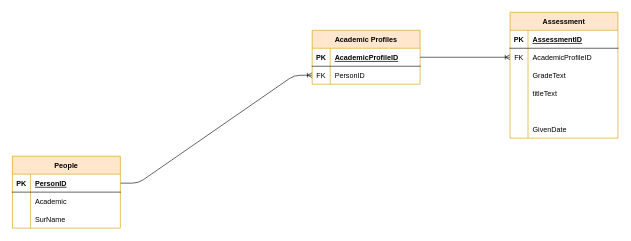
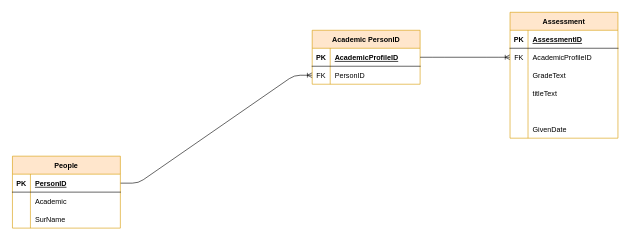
- <mxCell id="3" value="Academic Profiles" style="shape=table;startSize=30;container=1;collapsible=1;childLayout=tableLayout;fixedRows=1;rowLines=0;fontStyle=1;align=center;resizeLast=1;fillColor=#ffe6cc;strokeColor=#d79b00;" vertex="1" parent="1"><mxGeometry x="520" y="50" width="180" height="90" as="geometry" /></mxCell>
+ <mxCell id="3" value="Academic PersonID" style="shape=table;startSize=30;container=1;collapsible=1;childLayout=tableLayout;fixedRows=1;rowLines=0;fontStyle=1;align=center;resizeLast=1;fillColor=#ffe6cc;strokeColor=#d79b00;" vertex="1" parent="1"><mxGeometry x="520" y="50" width="180" height="90" as="geometry" /></mxCell>
